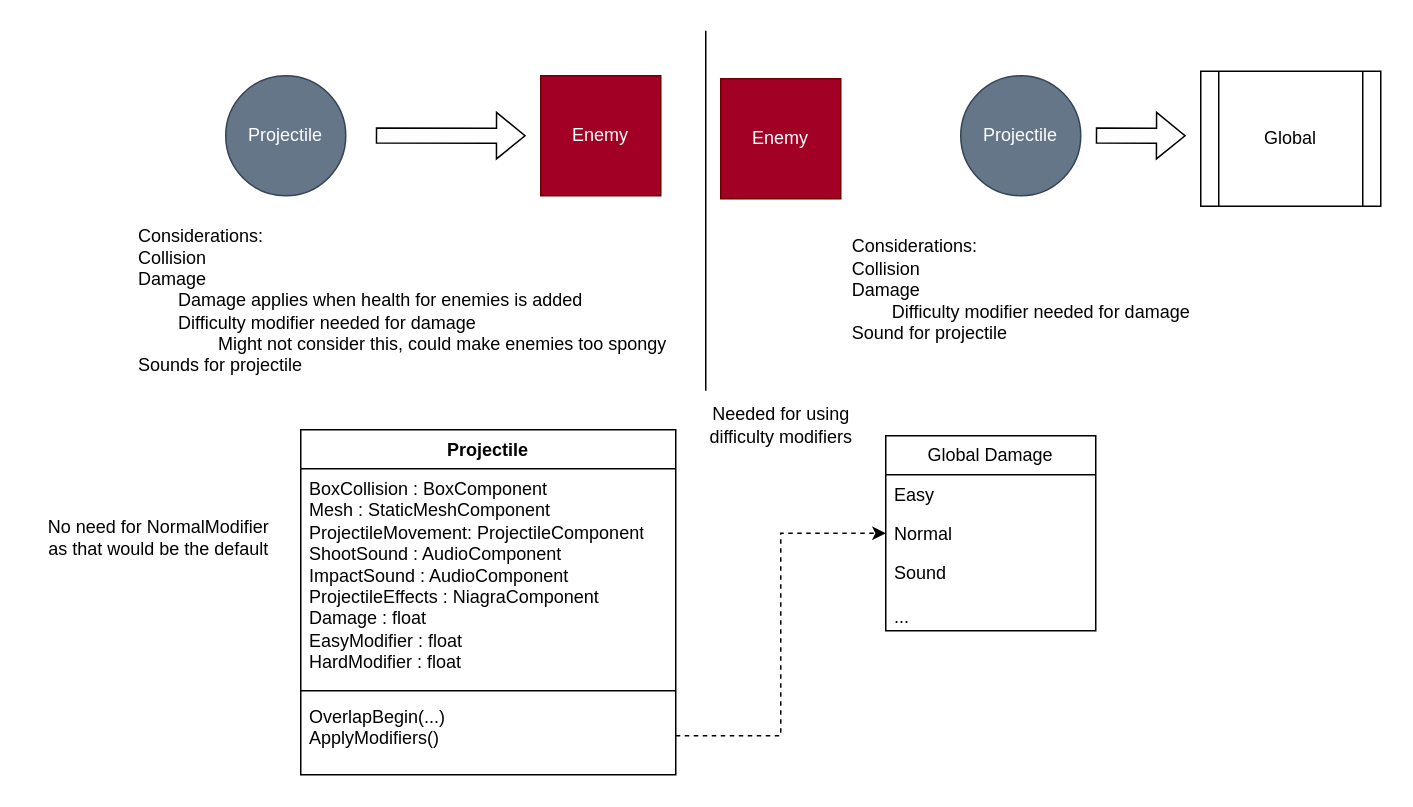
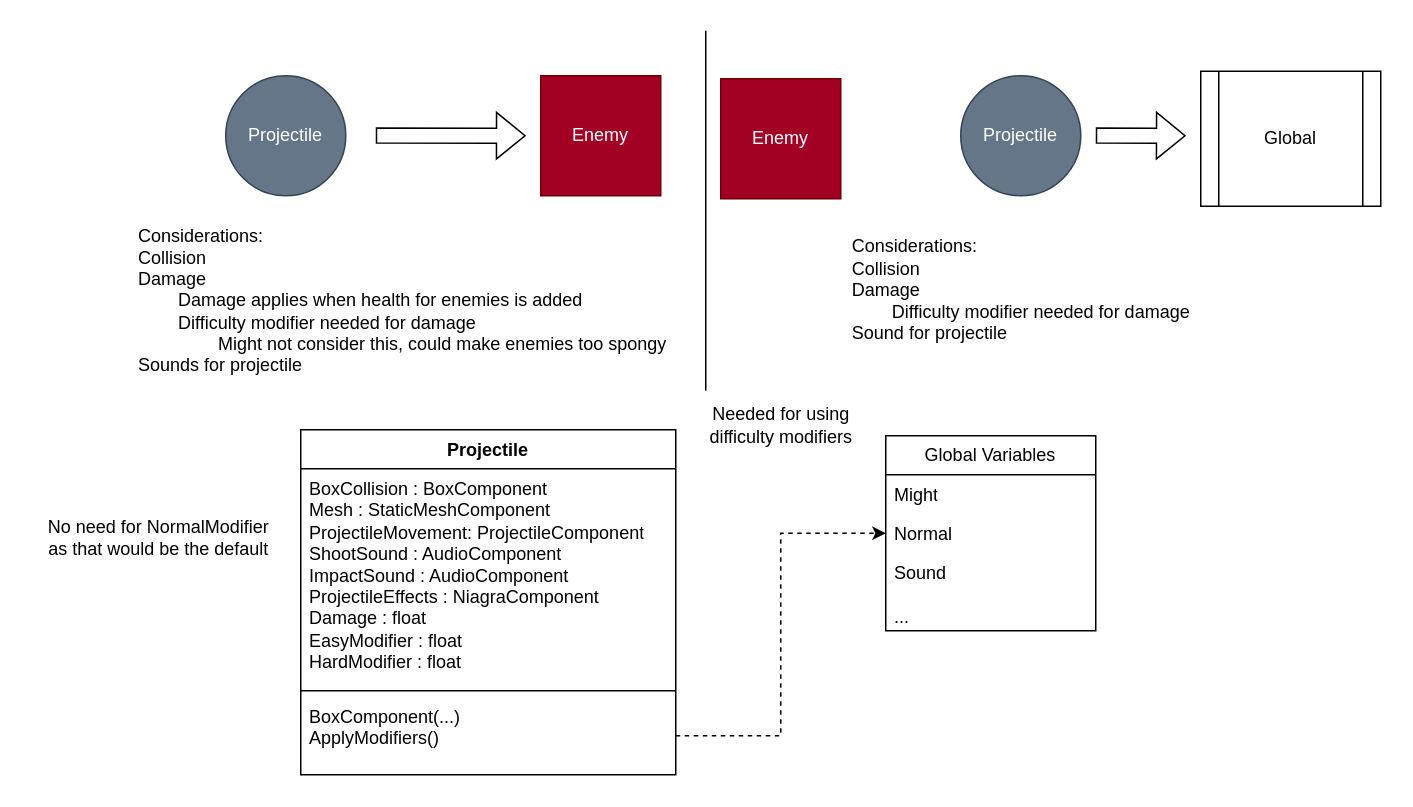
- <mxCell id="16" value="Global Damage" style="swimlane;fontStyle=0;childLayout=stackLayout;horizontal=1;startSize=26;fillColor=none;horizontalStack=0;resizeParent=1;resizeParentMax=0;resizeLast=0;collapsible=1;marginBottom=0;whiteSpace=wrap;html=1;" vertex="1" parent="1"><mxGeometry x="590" y="290" width="140" height="130" as="geometry" /></mxCell>
+ <mxCell id="16" value="Global Variables" style="swimlane;fontStyle=0;childLayout=stackLayout;horizontal=1;startSize=26;fillColor=none;horizontalStack=0;resizeParent=1;resizeParentMax=0;resizeLast=0;collapsible=1;marginBottom=0;whiteSpace=wrap;html=1;" vertex="1" parent="1"><mxGeometry x="590" y="290" width="140" height="130" as="geometry" /></mxCell>
- <mxCell id="17" value="Easy&lt;br&gt;" style="text;strokeColor=none;fillColor=none;align=left;verticalAlign=top;spacingLeft=4;spacingRight=4;overflow=hidden;rotatable=0;points=[[0,0.5],[1,0.5]];portConstraint=eastwest;whiteSpace=wrap;html=1;" vertex="1" parent="16"><mxGeometry y="26" width="140" height="26" as="geometry" /></mxCell>
+ <mxCell id="17" value="Might&lt;br&gt;" style="text;strokeColor=none;fillColor=none;align=left;verticalAlign=top;spacingLeft=4;spacingRight=4;overflow=hidden;rotatable=0;points=[[0,0.5],[1,0.5]];portConstraint=eastwest;whiteSpace=wrap;html=1;" vertex="1" parent="16"><mxGeometry y="26" width="140" height="26" as="geometry" /></mxCell>
- <mxCell id="15" value="OverlapBegin(...)&lt;br&gt;ApplyModifiers()" style="text;strokeColor=none;fillColor=none;align=left;verticalAlign=top;spacingLeft=4;spacingRight=4;overflow=hidden;rotatable=0;points=[[0,0.5],[1,0.5]];portConstraint=eastwest;whiteSpace=wrap;html=1;" parent="12" vertex="1"><mxGeometry y="178" width="250" height="52" as="geometry" /></mxCell>
+ <mxCell id="15" value="BoxComponent(...)&lt;br&gt;ApplyModifiers()" style="text;strokeColor=none;fillColor=none;align=left;verticalAlign=top;spacingLeft=4;spacingRight=4;overflow=hidden;rotatable=0;points=[[0,0.5],[1,0.5]];portConstraint=eastwest;whiteSpace=wrap;html=1;" parent="12" vertex="1"><mxGeometry y="178" width="250" height="52" as="geometry" /></mxCell>
